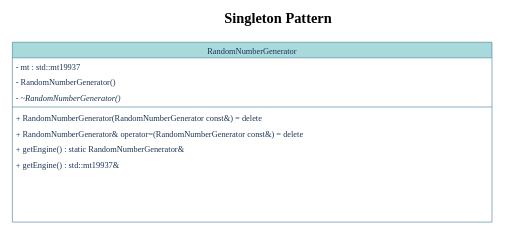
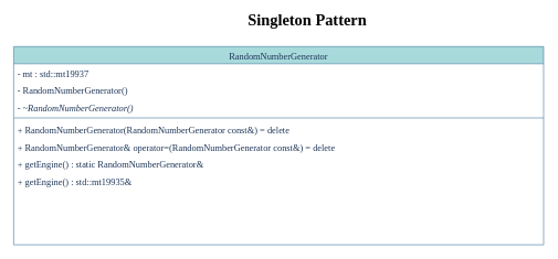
- <mxCell id="10" value="+ getEngine() : std::mt19937&amp;" style="text;align=left;verticalAlign=top;spacingLeft=4;spacingRight=4;overflow=hidden;rotatable=0;points=[[0,0.5],[1,0.5]];portConstraint=eastwest;fontSize=14;fontFamily=Fira Code;fontColor=#1D3557;" vertex="1" parent="2"><mxGeometry y="190" width="800" height="26" as="geometry" /></mxCell>
+ <mxCell id="10" value="+ getEngine() : std::mt19935&amp;" style="text;align=left;verticalAlign=top;spacingLeft=4;spacingRight=4;overflow=hidden;rotatable=0;points=[[0,0.5],[1,0.5]];portConstraint=eastwest;fontSize=14;fontFamily=Fira Code;fontColor=#1D3557;" vertex="1" parent="2"><mxGeometry y="190" width="800" height="26" as="geometry" /></mxCell>
